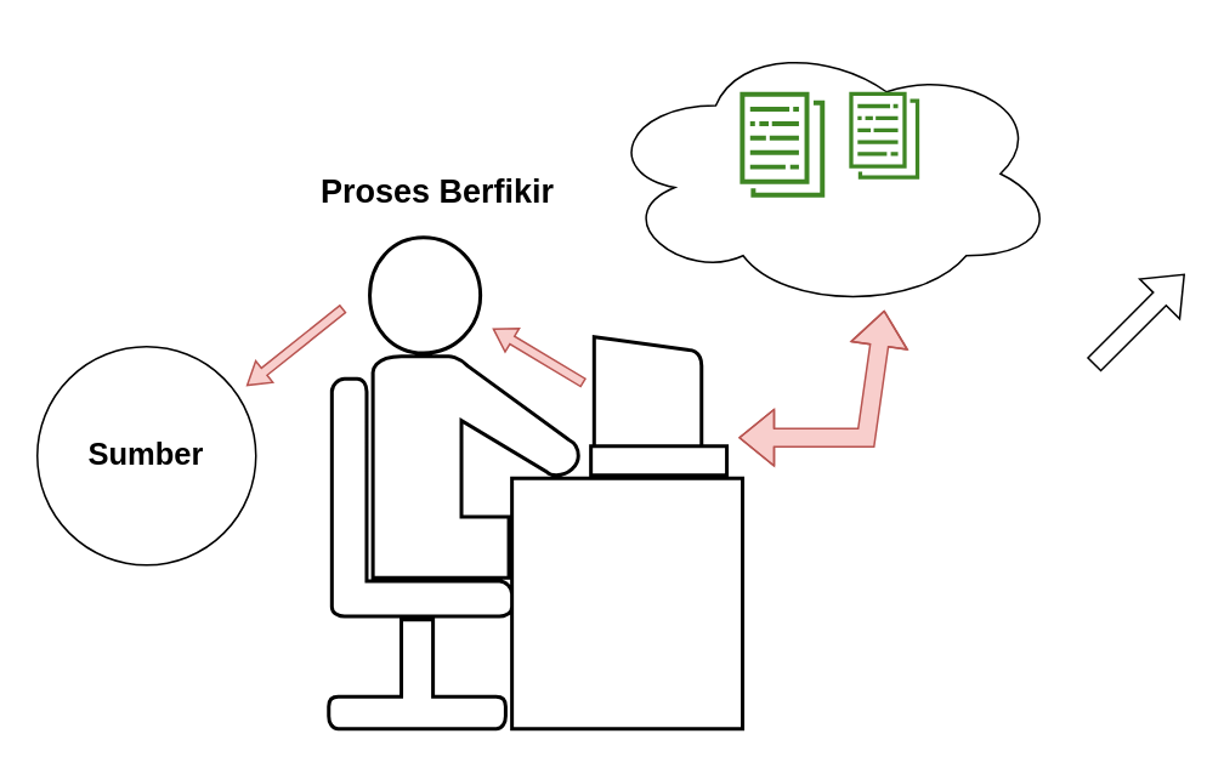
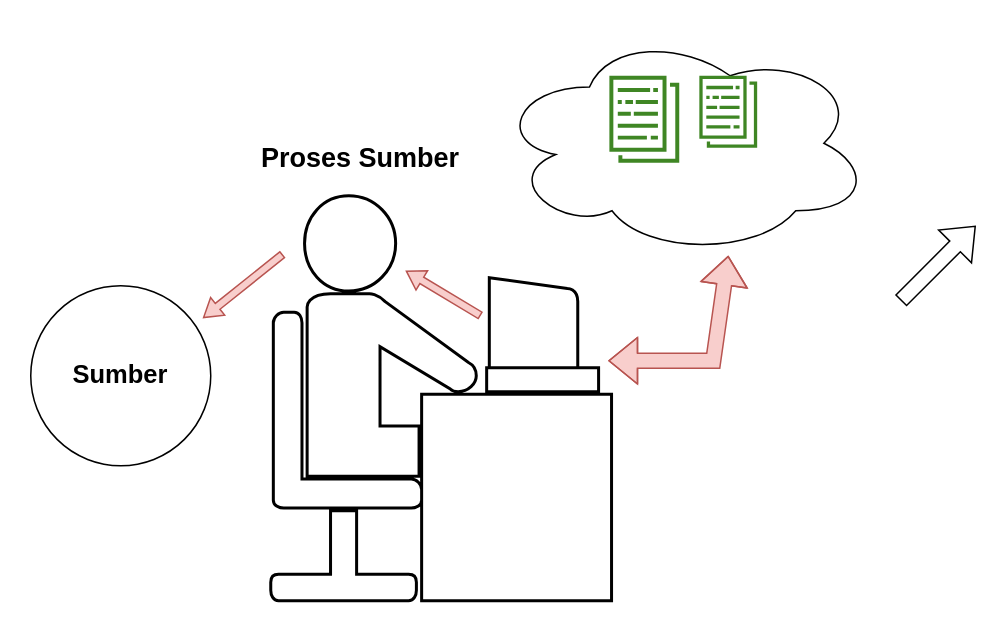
- <mxCell id="11" value="Proses Berfikir" style="text;html=1;strokeColor=none;fillColor=none;align=center;verticalAlign=middle;whiteSpace=wrap;rounded=0;fontStyle=1;fontSize=18;" vertex="1" parent="1"><mxGeometry x="170" y="90" width="140" height="30" as="geometry" /></mxCell>
+ <mxCell id="11" value="Proses Sumber" style="text;html=1;strokeColor=none;fillColor=none;align=center;verticalAlign=middle;whiteSpace=wrap;rounded=0;fontStyle=1;fontSize=18;" vertex="1" parent="1"><mxGeometry x="170" y="90" width="140" height="30" as="geometry" /></mxCell>
